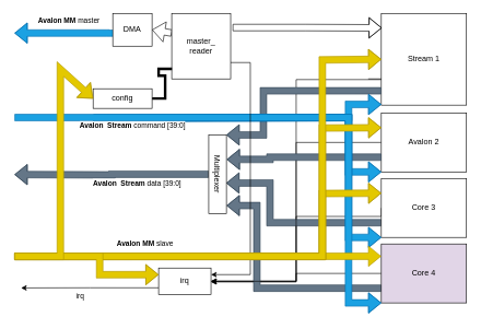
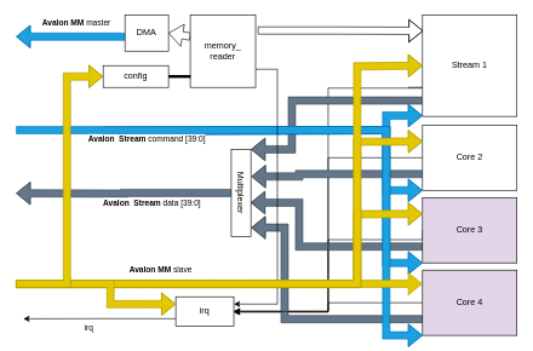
- <mxCell id="28" value="master_&lt;br&gt;reader" style="rounded=0;whiteSpace=wrap;html=1;" vertex="1" parent="1"><mxGeometry x="261" y="20" width="90" height="100" as="geometry" /></mxCell>
+ <mxCell id="28" value="memory_&lt;br&gt;reader" style="rounded=0;whiteSpace=wrap;html=1;" vertex="1" parent="1"><mxGeometry x="261" y="20" width="90" height="100" as="geometry" /></mxCell>
- <mxCell id="30" value="config" style="rounded=0;whiteSpace=wrap;html=1;" vertex="1" parent="1"><mxGeometry x="141" y="135" width="90" height="30" as="geometry" /></mxCell>
+ <mxCell id="30" value="config" style="rounded=0;whiteSpace=wrap;html=1;" vertex="1" parent="1"><mxGeometry x="141" y="90" width="90" height="30" as="geometry" /></mxCell>
- <mxCell id="10" value="Avalon 2" style="rounded=0;whiteSpace=wrap;html=1;" parent="1" vertex="1"><mxGeometry x="581" y="172" width="130" height="90" as="geometry" /></mxCell>
+ <mxCell id="10" value="Core 2" style="rounded=0;whiteSpace=wrap;html=1;" parent="1" vertex="1"><mxGeometry x="581" y="172" width="130" height="90" as="geometry" /></mxCell>
- <mxCell id="13" value="Core 3" style="rounded=0;whiteSpace=wrap;html=1;" parent="1" vertex="1"><mxGeometry x="581" y="272" width="130" height="90" as="geometry" /></mxCell>
+ <mxCell id="13" value="Core 3" style="rounded=0;whiteSpace=wrap;html=1;fillColor=#e1d5e7;" parent="1" vertex="1"><mxGeometry x="581" y="272" width="130" height="90" as="geometry" /></mxCell>
